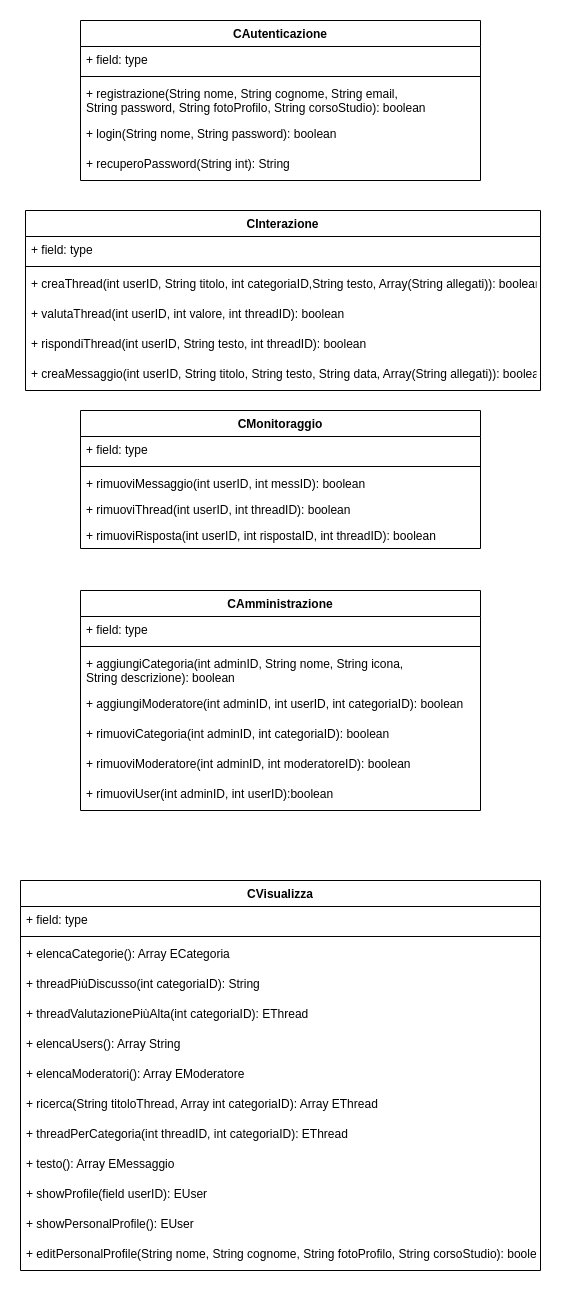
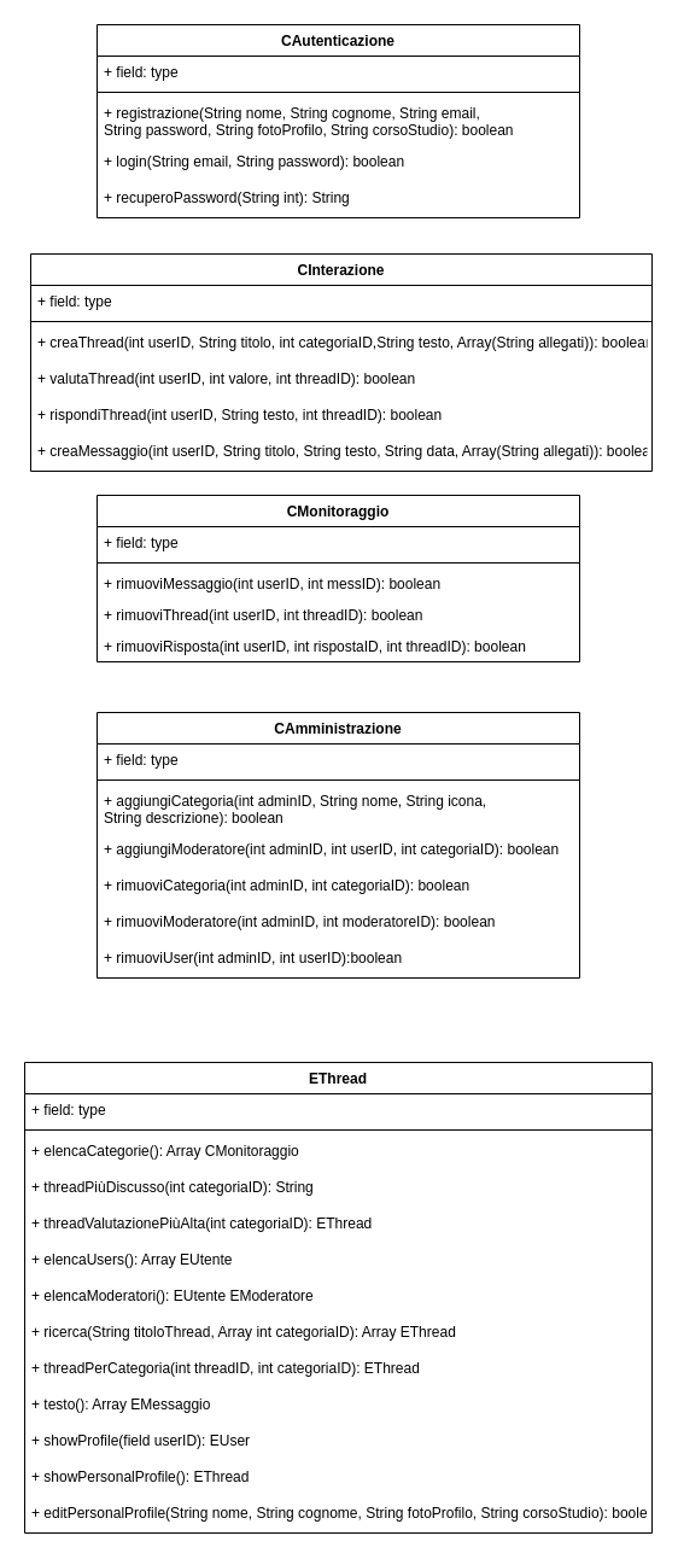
- <mxCell id="6" value="+ login(String nome, String password): boolean" style="text;strokeColor=none;fillColor=none;align=left;verticalAlign=top;spacingLeft=4;spacingRight=4;overflow=hidden;rotatable=0;points=[[0,0.5],[1,0.5]];portConstraint=eastwest;" parent="2" vertex="1"><mxGeometry y="100" width="400" height="30" as="geometry" /></mxCell>
+ <mxCell id="6" value="+ login(String email, String password): boolean" style="text;strokeColor=none;fillColor=none;align=left;verticalAlign=top;spacingLeft=4;spacingRight=4;overflow=hidden;rotatable=0;points=[[0,0.5],[1,0.5]];portConstraint=eastwest;" parent="2" vertex="1"><mxGeometry y="100" width="400" height="30" as="geometry" /></mxCell>
- <mxCell id="29" value="CVisualizza" style="swimlane;fontStyle=1;align=center;verticalAlign=top;childLayout=stackLayout;horizontal=1;startSize=26;horizontalStack=0;resizeParent=1;resizeParentMax=0;resizeLast=0;collapsible=1;marginBottom=0;" parent="1" vertex="1"><mxGeometry x="20" y="880" width="520" height="390" as="geometry"><mxRectangle x="360" y="910" width="100" height="26" as="alternateBounds" /></mxGeometry></mxCell>
+ <mxCell id="29" value="EThread" style="swimlane;fontStyle=1;align=center;verticalAlign=top;childLayout=stackLayout;horizontal=1;startSize=26;horizontalStack=0;resizeParent=1;resizeParentMax=0;resizeLast=0;collapsible=1;marginBottom=0;" parent="1" vertex="1"><mxGeometry x="20" y="880" width="520" height="390" as="geometry"><mxRectangle x="360" y="910" width="100" height="26" as="alternateBounds" /></mxGeometry></mxCell>
- <mxCell id="32" value="+ elencaCategorie(): Array ECategoria" style="text;strokeColor=none;fillColor=none;align=left;verticalAlign=top;spacingLeft=4;spacingRight=4;overflow=hidden;rotatable=0;points=[[0,0.5],[1,0.5]];portConstraint=eastwest;" parent="29" vertex="1"><mxGeometry y="60" width="520" height="30" as="geometry" /></mxCell>
+ <mxCell id="32" value="+ elencaCategorie(): Array CMonitoraggio" style="text;strokeColor=none;fillColor=none;align=left;verticalAlign=top;spacingLeft=4;spacingRight=4;overflow=hidden;rotatable=0;points=[[0,0.5],[1,0.5]];portConstraint=eastwest;" parent="29" vertex="1"><mxGeometry y="60" width="520" height="30" as="geometry" /></mxCell>
- <mxCell id="35" value="+ elencaUsers(): Array String" style="text;strokeColor=none;fillColor=none;align=left;verticalAlign=top;spacingLeft=4;spacingRight=4;overflow=hidden;rotatable=0;points=[[0,0.5],[1,0.5]];portConstraint=eastwest;" parent="29" vertex="1"><mxGeometry y="150" width="520" height="30" as="geometry" /></mxCell>
+ <mxCell id="35" value="+ elencaUsers(): Array EUtente" style="text;strokeColor=none;fillColor=none;align=left;verticalAlign=top;spacingLeft=4;spacingRight=4;overflow=hidden;rotatable=0;points=[[0,0.5],[1,0.5]];portConstraint=eastwest;" parent="29" vertex="1"><mxGeometry y="150" width="520" height="30" as="geometry" /></mxCell>
- <mxCell id="36" value="+ elencaModeratori(): Array EModeratore" style="text;strokeColor=none;fillColor=none;align=left;verticalAlign=top;spacingLeft=4;spacingRight=4;overflow=hidden;rotatable=0;points=[[0,0.5],[1,0.5]];portConstraint=eastwest;" parent="29" vertex="1"><mxGeometry y="180" width="520" height="30" as="geometry" /></mxCell>
+ <mxCell id="36" value="+ elencaModeratori(): EUtente EModeratore" style="text;strokeColor=none;fillColor=none;align=left;verticalAlign=top;spacingLeft=4;spacingRight=4;overflow=hidden;rotatable=0;points=[[0,0.5],[1,0.5]];portConstraint=eastwest;" parent="29" vertex="1"><mxGeometry y="180" width="520" height="30" as="geometry" /></mxCell>
- <mxCell id="41" value="+ showPersonalProfile(): EUser" style="text;strokeColor=none;fillColor=none;align=left;verticalAlign=top;spacingLeft=4;spacingRight=4;overflow=hidden;rotatable=0;points=[[0,0.5],[1,0.5]];portConstraint=eastwest;" vertex="1" parent="29"><mxGeometry y="330" width="520" height="30" as="geometry" /></mxCell>
+ <mxCell id="41" value="+ showPersonalProfile(): EThread" style="text;strokeColor=none;fillColor=none;align=left;verticalAlign=top;spacingLeft=4;spacingRight=4;overflow=hidden;rotatable=0;points=[[0,0.5],[1,0.5]];portConstraint=eastwest;" vertex="1" parent="29"><mxGeometry y="330" width="520" height="30" as="geometry" /></mxCell>
